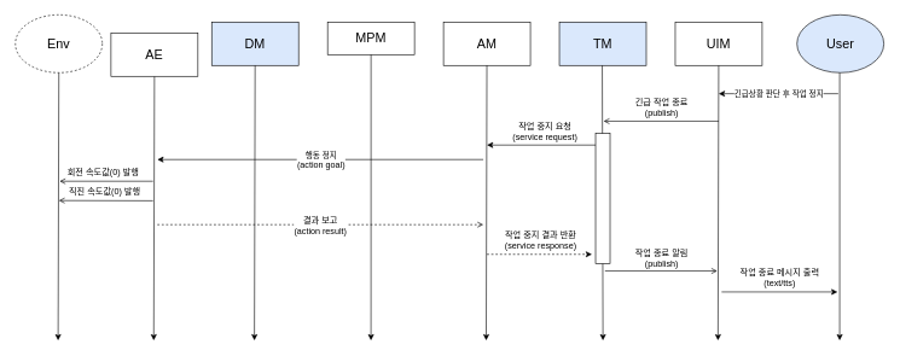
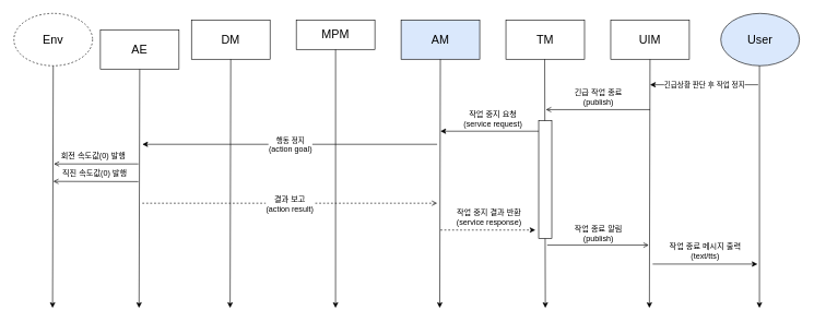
- <mxCell id="3" value="&lt;font style=&quot;font-size: 18px;&quot;&gt;DM&lt;/font&gt;" style="rounded=0;whiteSpace=wrap;html=1;fillColor=#dae8fc;" vertex="1" parent="1"><mxGeometry x="291" y="30" width="120" height="60" as="geometry" /></mxCell>
+ <mxCell id="3" value="&lt;font style=&quot;font-size: 18px;&quot;&gt;DM&lt;/font&gt;" style="rounded=0;whiteSpace=wrap;html=1;" vertex="1" parent="1"><mxGeometry x="291" y="30" width="120" height="60" as="geometry" /></mxCell>
- <mxCell id="5" value="&lt;font style=&quot;font-size: 18px;&quot;&gt;AM&lt;/font&gt;" style="rounded=0;whiteSpace=wrap;html=1;" vertex="1" parent="1"><mxGeometry x="611" y="30" width="120" height="60" as="geometry" /></mxCell>
+ <mxCell id="5" value="&lt;font style=&quot;font-size: 18px;&quot;&gt;AM&lt;/font&gt;" style="rounded=0;whiteSpace=wrap;html=1;fillColor=#dae8fc;" vertex="1" parent="1"><mxGeometry x="611" y="30" width="120" height="60" as="geometry" /></mxCell>
- <mxCell id="6" value="&lt;font style=&quot;font-size: 18px;&quot;&gt;TM&lt;/font&gt;" style="rounded=0;whiteSpace=wrap;html=1;fillColor=#dae8fc;" vertex="1" parent="1"><mxGeometry x="771" y="30" width="120" height="60" as="geometry" /></mxCell>
+ <mxCell id="6" value="&lt;font style=&quot;font-size: 18px;&quot;&gt;TM&lt;/font&gt;" style="rounded=0;whiteSpace=wrap;html=1;" vertex="1" parent="1"><mxGeometry x="771" y="30" width="120" height="60" as="geometry" /></mxCell>
